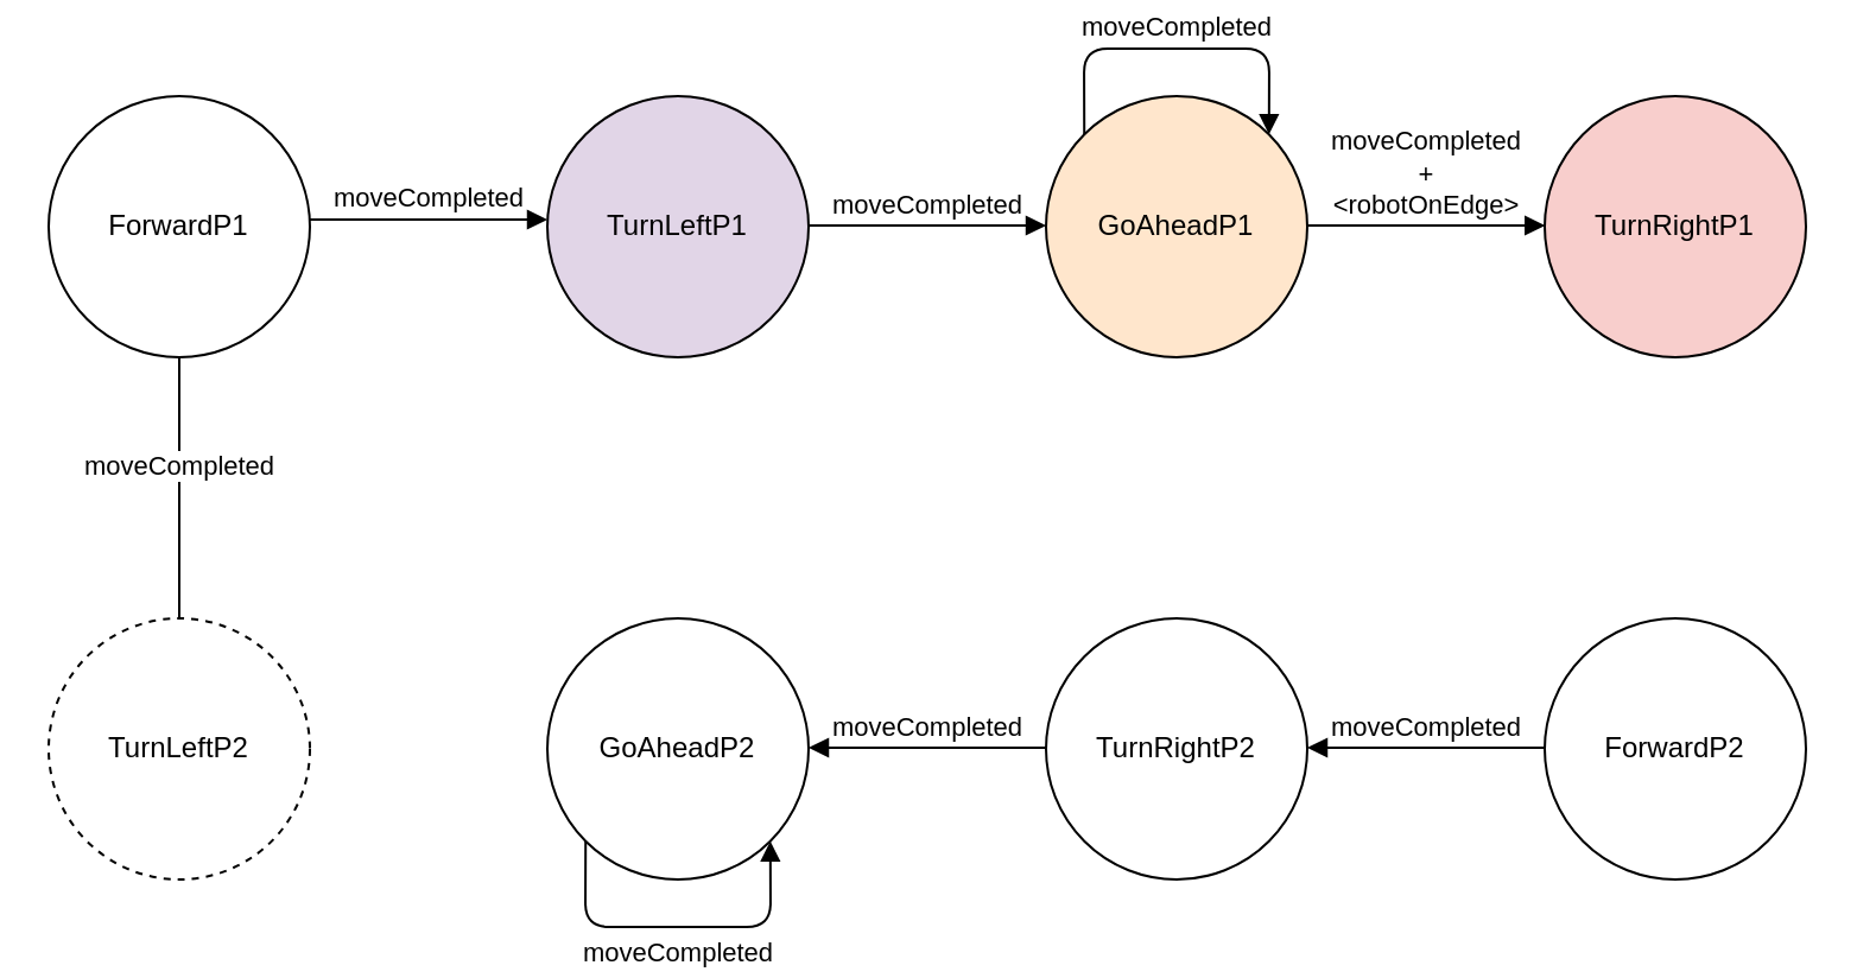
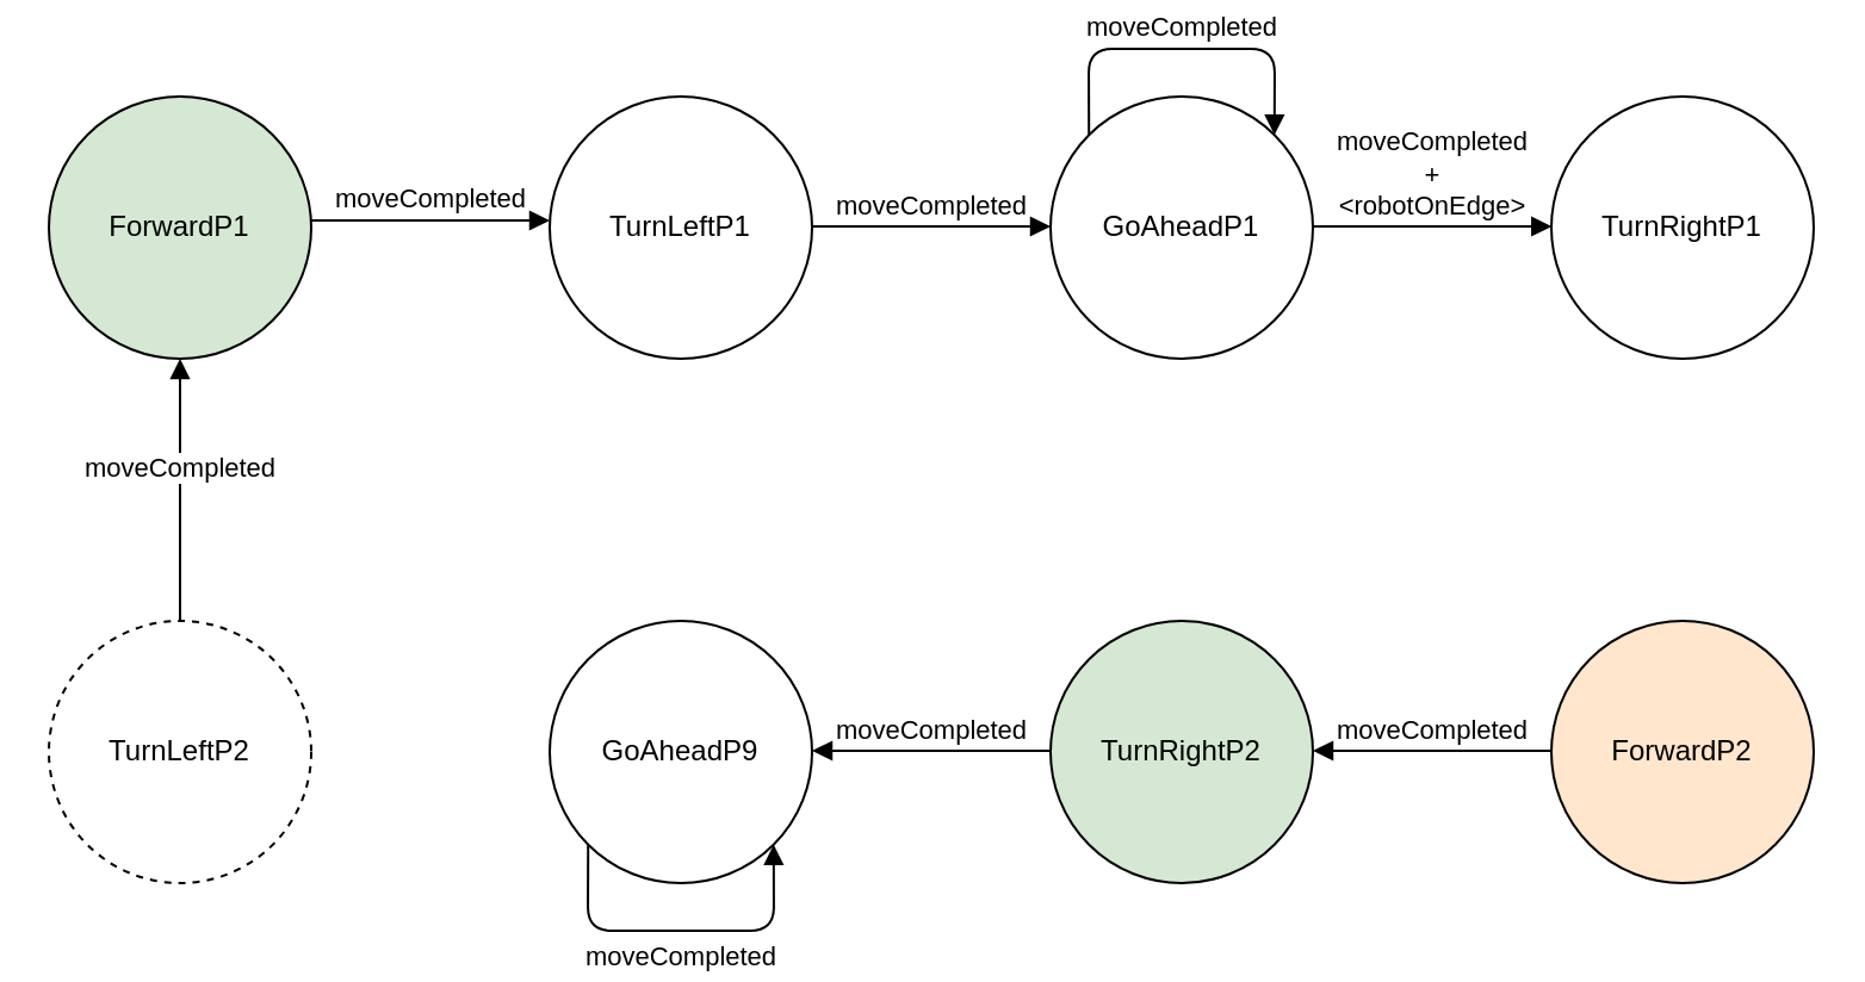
- <mxCell id="2" value="ForwardP1" style="ellipse;whiteSpace=wrap;html=1;" vertex="1" parent="1"><mxGeometry x="20" y="40" width="110" height="110" as="geometry" /></mxCell>
+ <mxCell id="2" value="ForwardP1" style="ellipse;whiteSpace=wrap;html=1;fillColor=#d5e8d4;" vertex="1" parent="1"><mxGeometry x="20" y="40" width="110" height="110" as="geometry" /></mxCell>
- <mxCell id="3" value="TurnLeftP1" style="ellipse;whiteSpace=wrap;html=1;fillColor=#e1d5e7;" vertex="1" parent="1"><mxGeometry x="230" y="40" width="110" height="110" as="geometry" /></mxCell>
+ <mxCell id="3" value="TurnLeftP1" style="ellipse;whiteSpace=wrap;html=1;" vertex="1" parent="1"><mxGeometry x="230" y="40" width="110" height="110" as="geometry" /></mxCell>
- <mxCell id="4" value="GoAheadP1" style="ellipse;whiteSpace=wrap;html=1;fillColor=#ffe6cc;" vertex="1" parent="1"><mxGeometry x="440" y="40" width="110" height="110" as="geometry" /></mxCell>
+ <mxCell id="4" value="GoAheadP1" style="ellipse;whiteSpace=wrap;html=1;" vertex="1" parent="1"><mxGeometry x="440" y="40" width="110" height="110" as="geometry" /></mxCell>
- <mxCell id="5" value="TurnRightP1" style="ellipse;whiteSpace=wrap;html=1;fillColor=#f8cecc;" vertex="1" parent="1"><mxGeometry x="650" y="40" width="110" height="110" as="geometry" /></mxCell>
+ <mxCell id="5" value="TurnRightP1" style="ellipse;whiteSpace=wrap;html=1;" vertex="1" parent="1"><mxGeometry x="650" y="40" width="110" height="110" as="geometry" /></mxCell>
- <mxCell id="13" value="moveCompleted" style="html=1;verticalAlign=bottom;endArrow=none;exitX=0.5;exitY=0;exitDx=0;exitDy=0;entryX=0.5;entryY=1;entryDx=0;entryDy=0;" edge="1" parent="1" source="6" target="2"><mxGeometry width="80" relative="1" as="geometry"><mxPoint x="80" y="204.571" as="sourcePoint" /><mxPoint x="180" y="204.571" as="targetPoint" /></mxGeometry></mxCell>
+ <mxCell id="13" value="moveCompleted" style="html=1;verticalAlign=bottom;endArrow=block;exitX=0.5;exitY=0;exitDx=0;exitDy=0;entryX=0.5;entryY=1;entryDx=0;entryDy=0;" edge="1" parent="1" source="6" target="2"><mxGeometry width="80" relative="1" as="geometry"><mxPoint x="80" y="204.571" as="sourcePoint" /><mxPoint x="180" y="204.571" as="targetPoint" /></mxGeometry></mxCell>
- <mxCell id="7" value="GoAheadP2" style="ellipse;whiteSpace=wrap;html=1;" vertex="1" parent="1"><mxGeometry x="230" y="260" width="110" height="110" as="geometry" /></mxCell>
+ <mxCell id="7" value="GoAheadP9" style="ellipse;whiteSpace=wrap;html=1;" vertex="1" parent="1"><mxGeometry x="230" y="260" width="110" height="110" as="geometry" /></mxCell>
- <mxCell id="8" value="TurnRightP2" style="ellipse;whiteSpace=wrap;html=1;" vertex="1" parent="1"><mxGeometry x="440" y="260" width="110" height="110" as="geometry" /></mxCell>
+ <mxCell id="8" value="TurnRightP2" style="ellipse;whiteSpace=wrap;html=1;fillColor=#d5e8d4;" vertex="1" parent="1"><mxGeometry x="440" y="260" width="110" height="110" as="geometry" /></mxCell>
- <mxCell id="9" value="ForwardP2" style="ellipse;whiteSpace=wrap;html=1;" vertex="1" parent="1"><mxGeometry x="650" y="260" width="110" height="110" as="geometry" /></mxCell>
+ <mxCell id="9" value="ForwardP2" style="ellipse;whiteSpace=wrap;html=1;fillColor=#ffe6cc;" vertex="1" parent="1"><mxGeometry x="650" y="260" width="110" height="110" as="geometry" /></mxCell>
